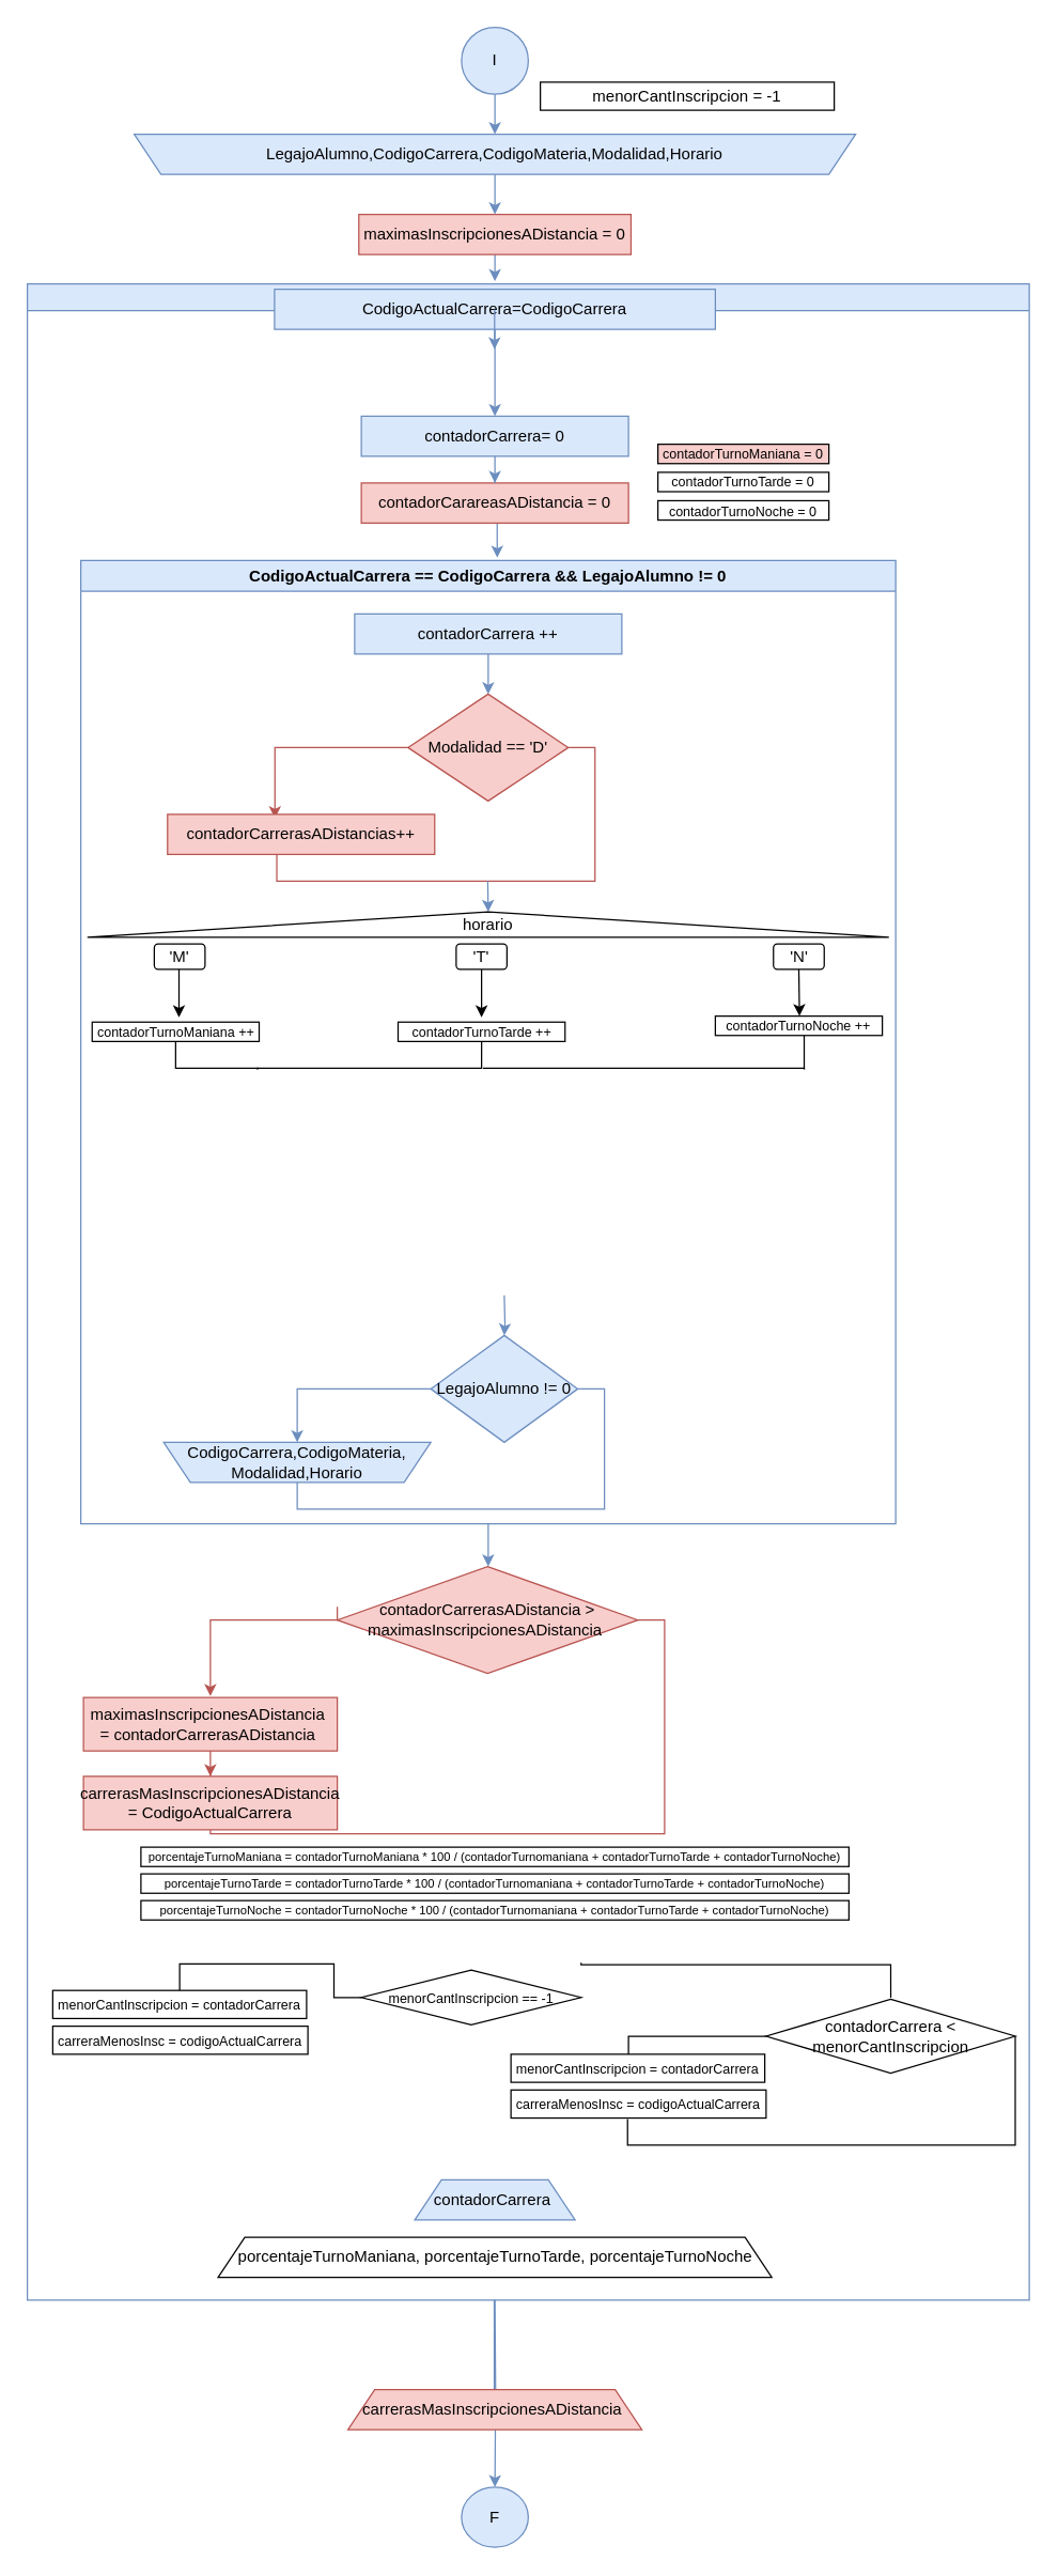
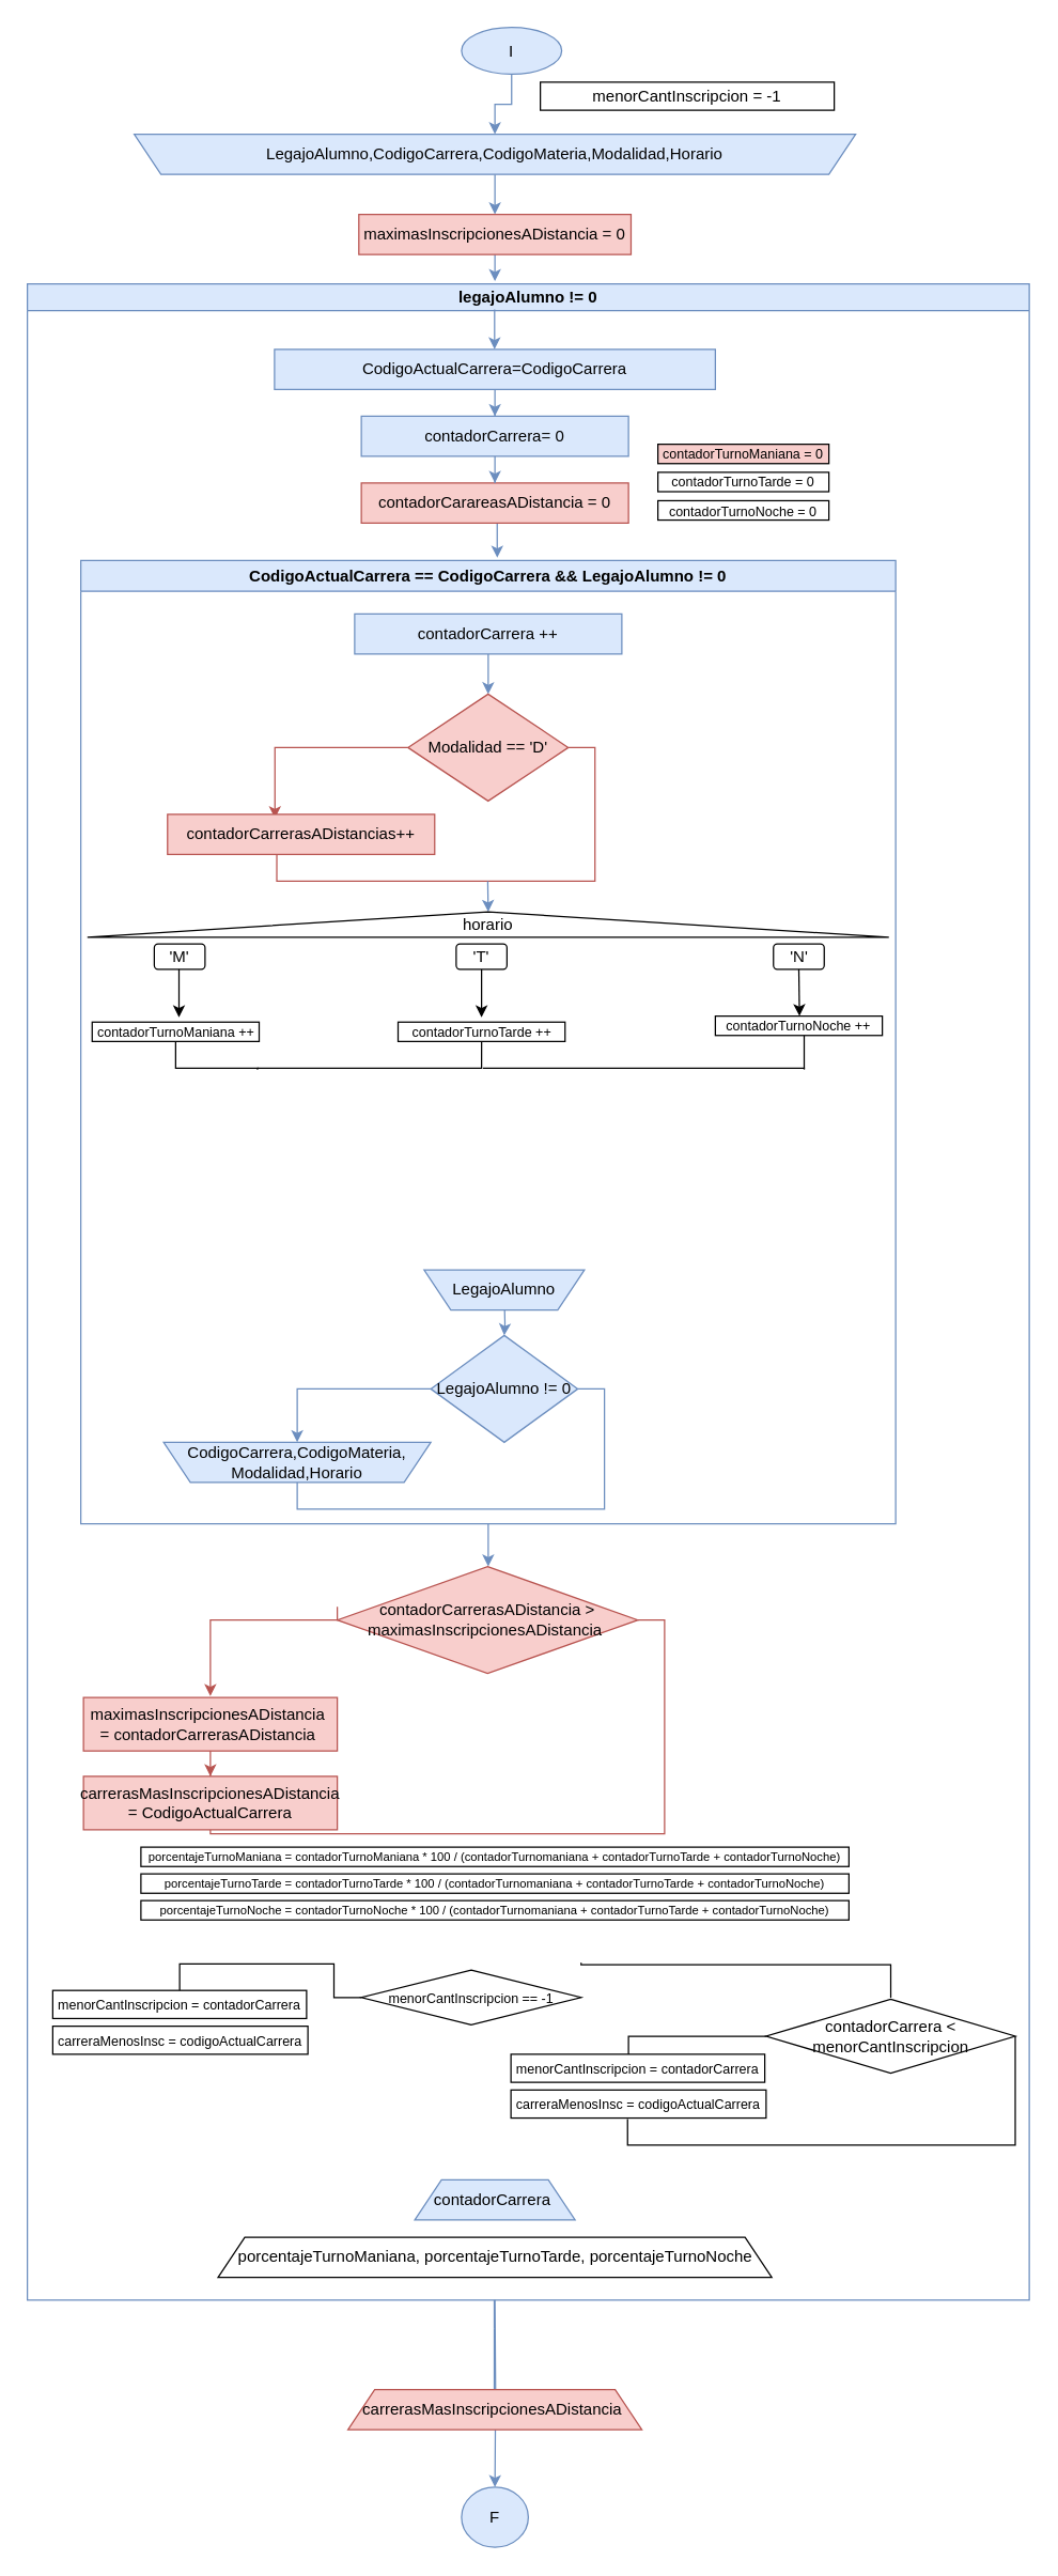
- <mxCell id="3" value="I" style="ellipse;whiteSpace=wrap;html=1;fillColor=#dae8fc;strokeColor=#6c8ebf;" parent="1" vertex="1"><mxGeometry x="345" y="20" width="50" height="50" as="geometry" /></mxCell>
+ <mxCell id="3" value="I" style="ellipse;whiteSpace=wrap;html=1;fillColor=#dae8fc;strokeColor=#6c8ebf;" parent="1" vertex="1"><mxGeometry x="345" y="20" width="75" height="35" as="geometry" /></mxCell>
- <mxCell id="38" value="CodigoActualCarrera=CodigoCarrera" style="whiteSpace=wrap;html=1;fillColor=#dae8fc;strokeColor=#6c8ebf;" parent="7" vertex="1"><mxGeometry x="185" y="4" width="330" height="30" as="geometry" /></mxCell>
+ <mxCell id="38" value="CodigoActualCarrera=CodigoCarrera" style="whiteSpace=wrap;html=1;fillColor=#dae8fc;strokeColor=#6c8ebf;" parent="7" vertex="1"><mxGeometry x="185" y="49" width="330" height="30" as="geometry" /></mxCell>
+ <mxCell id="15" value="LegajoAlumno" style="shape=trapezoid;perimeter=trapezoidPerimeter;whiteSpace=wrap;html=1;fixedSize=1;direction=west;fillColor=#dae8fc;strokeColor=#6c8ebf;" parent="9" vertex="1"><mxGeometry x="257" y="531" width="120" height="30" as="geometry" /></mxCell>
